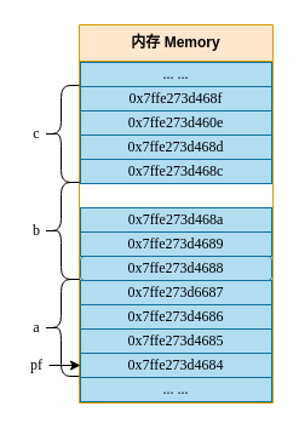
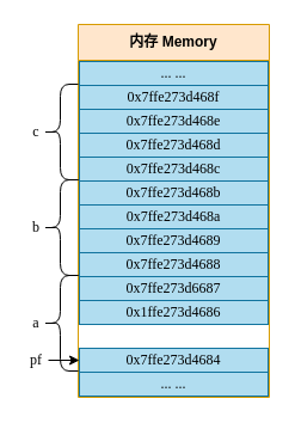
- <mxCell id="15" value="0x7ffe273d460e" style="rounded=0;whiteSpace=wrap;html=1;fillColor=#b1ddf0;strokeColor=#10739e;fontFamily=consolas;" vertex="1" parent="2"><mxGeometry x="1" y="71" width="158" height="20" as="geometry" /></mxCell>
+ <mxCell id="15" value="0x7ffe273d468e" style="rounded=0;whiteSpace=wrap;html=1;fillColor=#b1ddf0;strokeColor=#10739e;fontFamily=consolas;" vertex="1" parent="2"><mxGeometry x="1" y="71" width="158" height="20" as="geometry" /></mxCell>
+ <mxCell id="12" value="0x7ffe273d468b" style="rounded=0;whiteSpace=wrap;html=1;fillColor=#b1ddf0;strokeColor=#10739e;fontFamily=consolas;" vertex="1" parent="2"><mxGeometry x="1" y="131" width="158" height="20" as="geometry" /></mxCell>
- <mxCell id="9" value="0x7ffe273d4688" style="whiteSpace=wrap;html=1;fillColor=#b1ddf0;strokeColor=#10739e;fontFamily=consolas;rounded=1;" vertex="1" parent="2"><mxGeometry x="1" y="191" width="158" height="20" as="geometry" /></mxCell>
+ <mxCell id="9" value="0x7ffe273d4688" style="rounded=0;whiteSpace=wrap;html=1;fillColor=#b1ddf0;strokeColor=#10739e;fontFamily=consolas;" vertex="1" parent="2"><mxGeometry x="1" y="191" width="158" height="20" as="geometry" /></mxCell>
- <mxCell id="7" value="0x7ffe273d4686" style="rounded=0;whiteSpace=wrap;html=1;fillColor=#b1ddf0;strokeColor=#10739e;fontFamily=consolas;" vertex="1" parent="2"><mxGeometry x="1" y="231" width="158" height="20" as="geometry" /></mxCell>
+ <mxCell id="7" value="0x1ffe273d4686" style="rounded=0;whiteSpace=wrap;html=1;fillColor=#b1ddf0;strokeColor=#10739e;fontFamily=consolas;" vertex="1" parent="2"><mxGeometry x="1" y="231" width="158" height="20" as="geometry" /></mxCell>
- <mxCell id="6" value="0x7ffe273d4685" style="rounded=0;whiteSpace=wrap;html=1;fillColor=#b1ddf0;strokeColor=#10739e;fontFamily=consolas;" vertex="1" parent="2"><mxGeometry x="1" y="251" width="158" height="20" as="geometry" /></mxCell>
